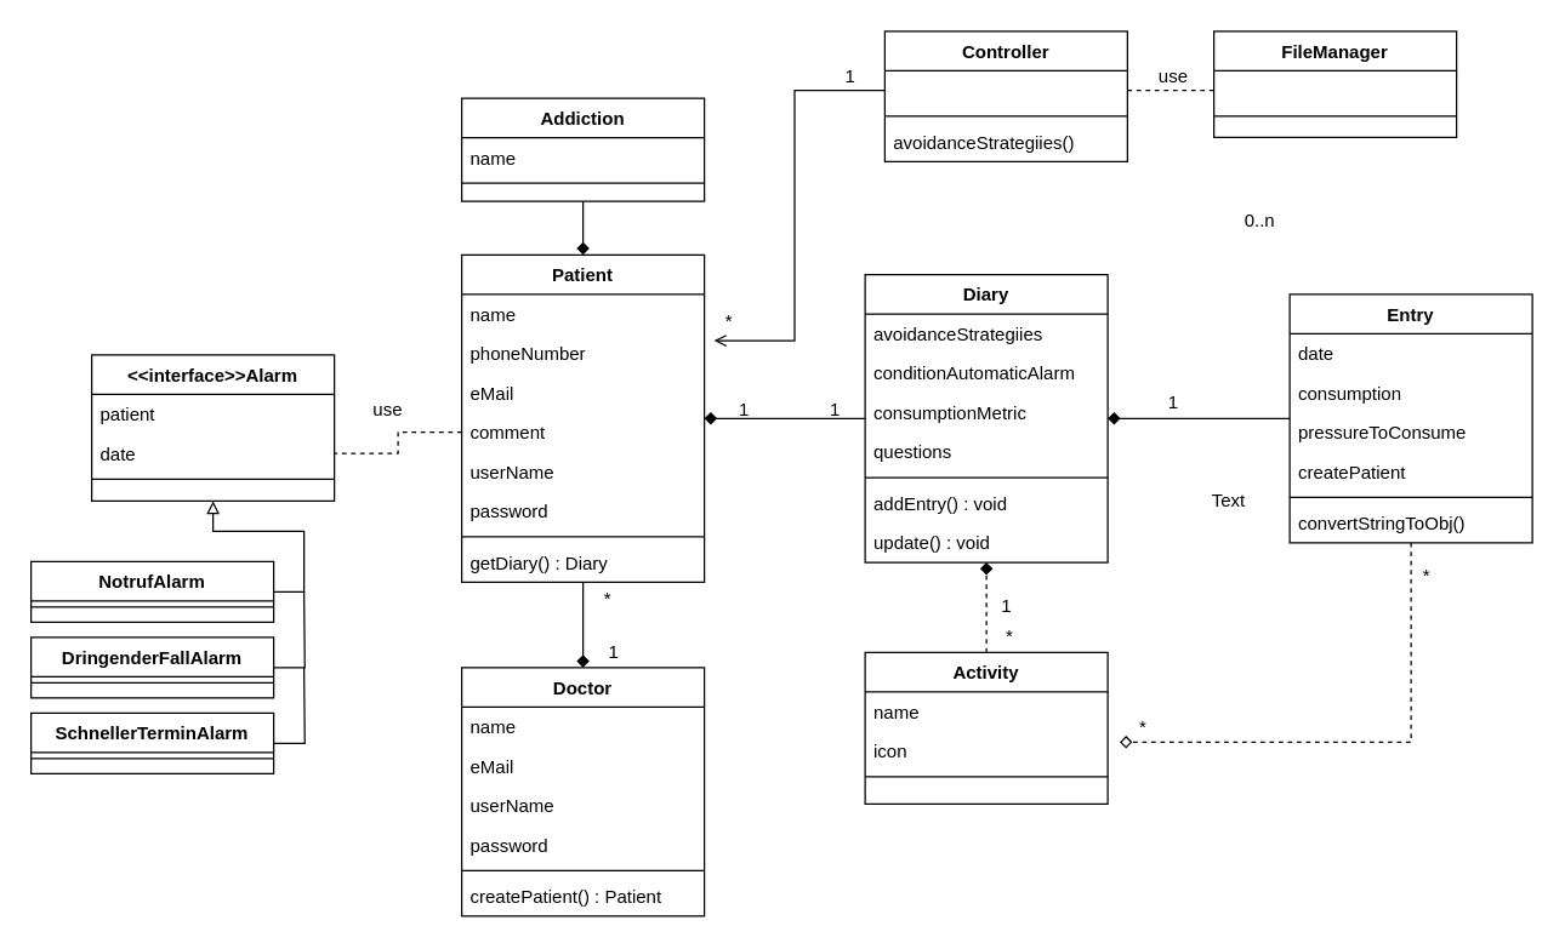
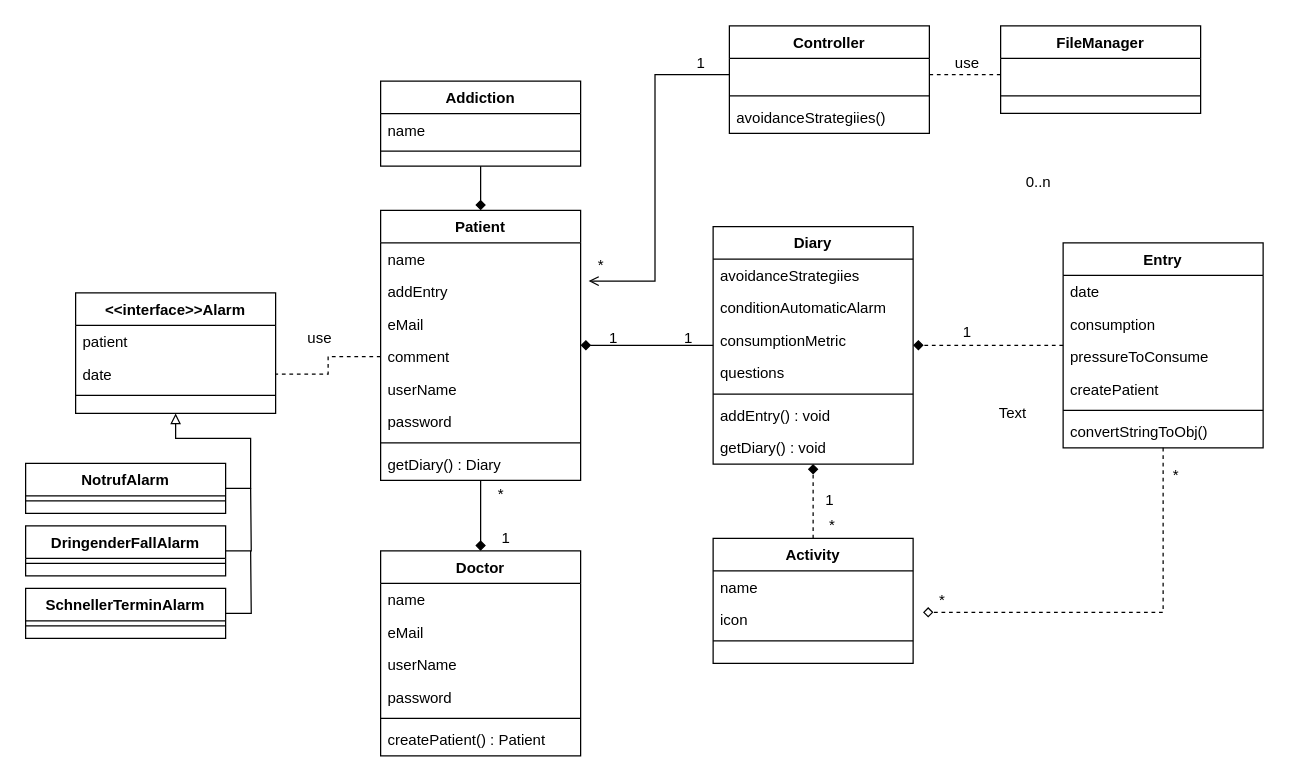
- <mxCell id="28" value="phoneNumber" style="text;align=left;verticalAlign=top;spacingLeft=4;spacingRight=4;overflow=hidden;rotatable=0;points=[[0,0.5],[1,0.5]];portConstraint=eastwest;rounded=0;shadow=0;html=0;" vertex="1" parent="26"><mxGeometry y="52" width="160" height="26" as="geometry" /></mxCell>
+ <mxCell id="28" value="addEntry" style="text;align=left;verticalAlign=top;spacingLeft=4;spacingRight=4;overflow=hidden;rotatable=0;points=[[0,0.5],[1,0.5]];portConstraint=eastwest;rounded=0;shadow=0;html=0;" vertex="1" parent="26"><mxGeometry y="52" width="160" height="26" as="geometry" /></mxCell>
- <mxCell id="4" style="edgeStyle=orthogonalEdgeStyle;rounded=0;orthogonalLoop=1;jettySize=auto;html=1;entryX=1;entryY=0.5;entryDx=0;entryDy=0;endArrow=diamond;endFill=1;" edge="1" parent="1" source="78" target="70"><mxGeometry relative="1" as="geometry" /></mxCell>
+ <mxCell id="4" style="edgeStyle=orthogonalEdgeStyle;rounded=0;orthogonalLoop=1;jettySize=auto;html=1;entryX=1;entryY=0.5;entryDx=0;entryDy=0;endArrow=diamond;endFill=1;dashed=1;" edge="1" parent="1" source="78" target="70"><mxGeometry relative="1" as="geometry" /></mxCell>
- <mxCell id="77" value="update() : void" style="text;align=left;verticalAlign=top;spacingLeft=4;spacingRight=4;overflow=hidden;rotatable=0;points=[[0,0.5],[1,0.5]];portConstraint=eastwest;" vertex="1" parent="70"><mxGeometry y="164" width="160" height="26" as="geometry" /></mxCell>
+ <mxCell id="77" value="getDiary() : void" style="text;align=left;verticalAlign=top;spacingLeft=4;spacingRight=4;overflow=hidden;rotatable=0;points=[[0,0.5],[1,0.5]];portConstraint=eastwest;" vertex="1" parent="70"><mxGeometry y="164" width="160" height="26" as="geometry" /></mxCell>
